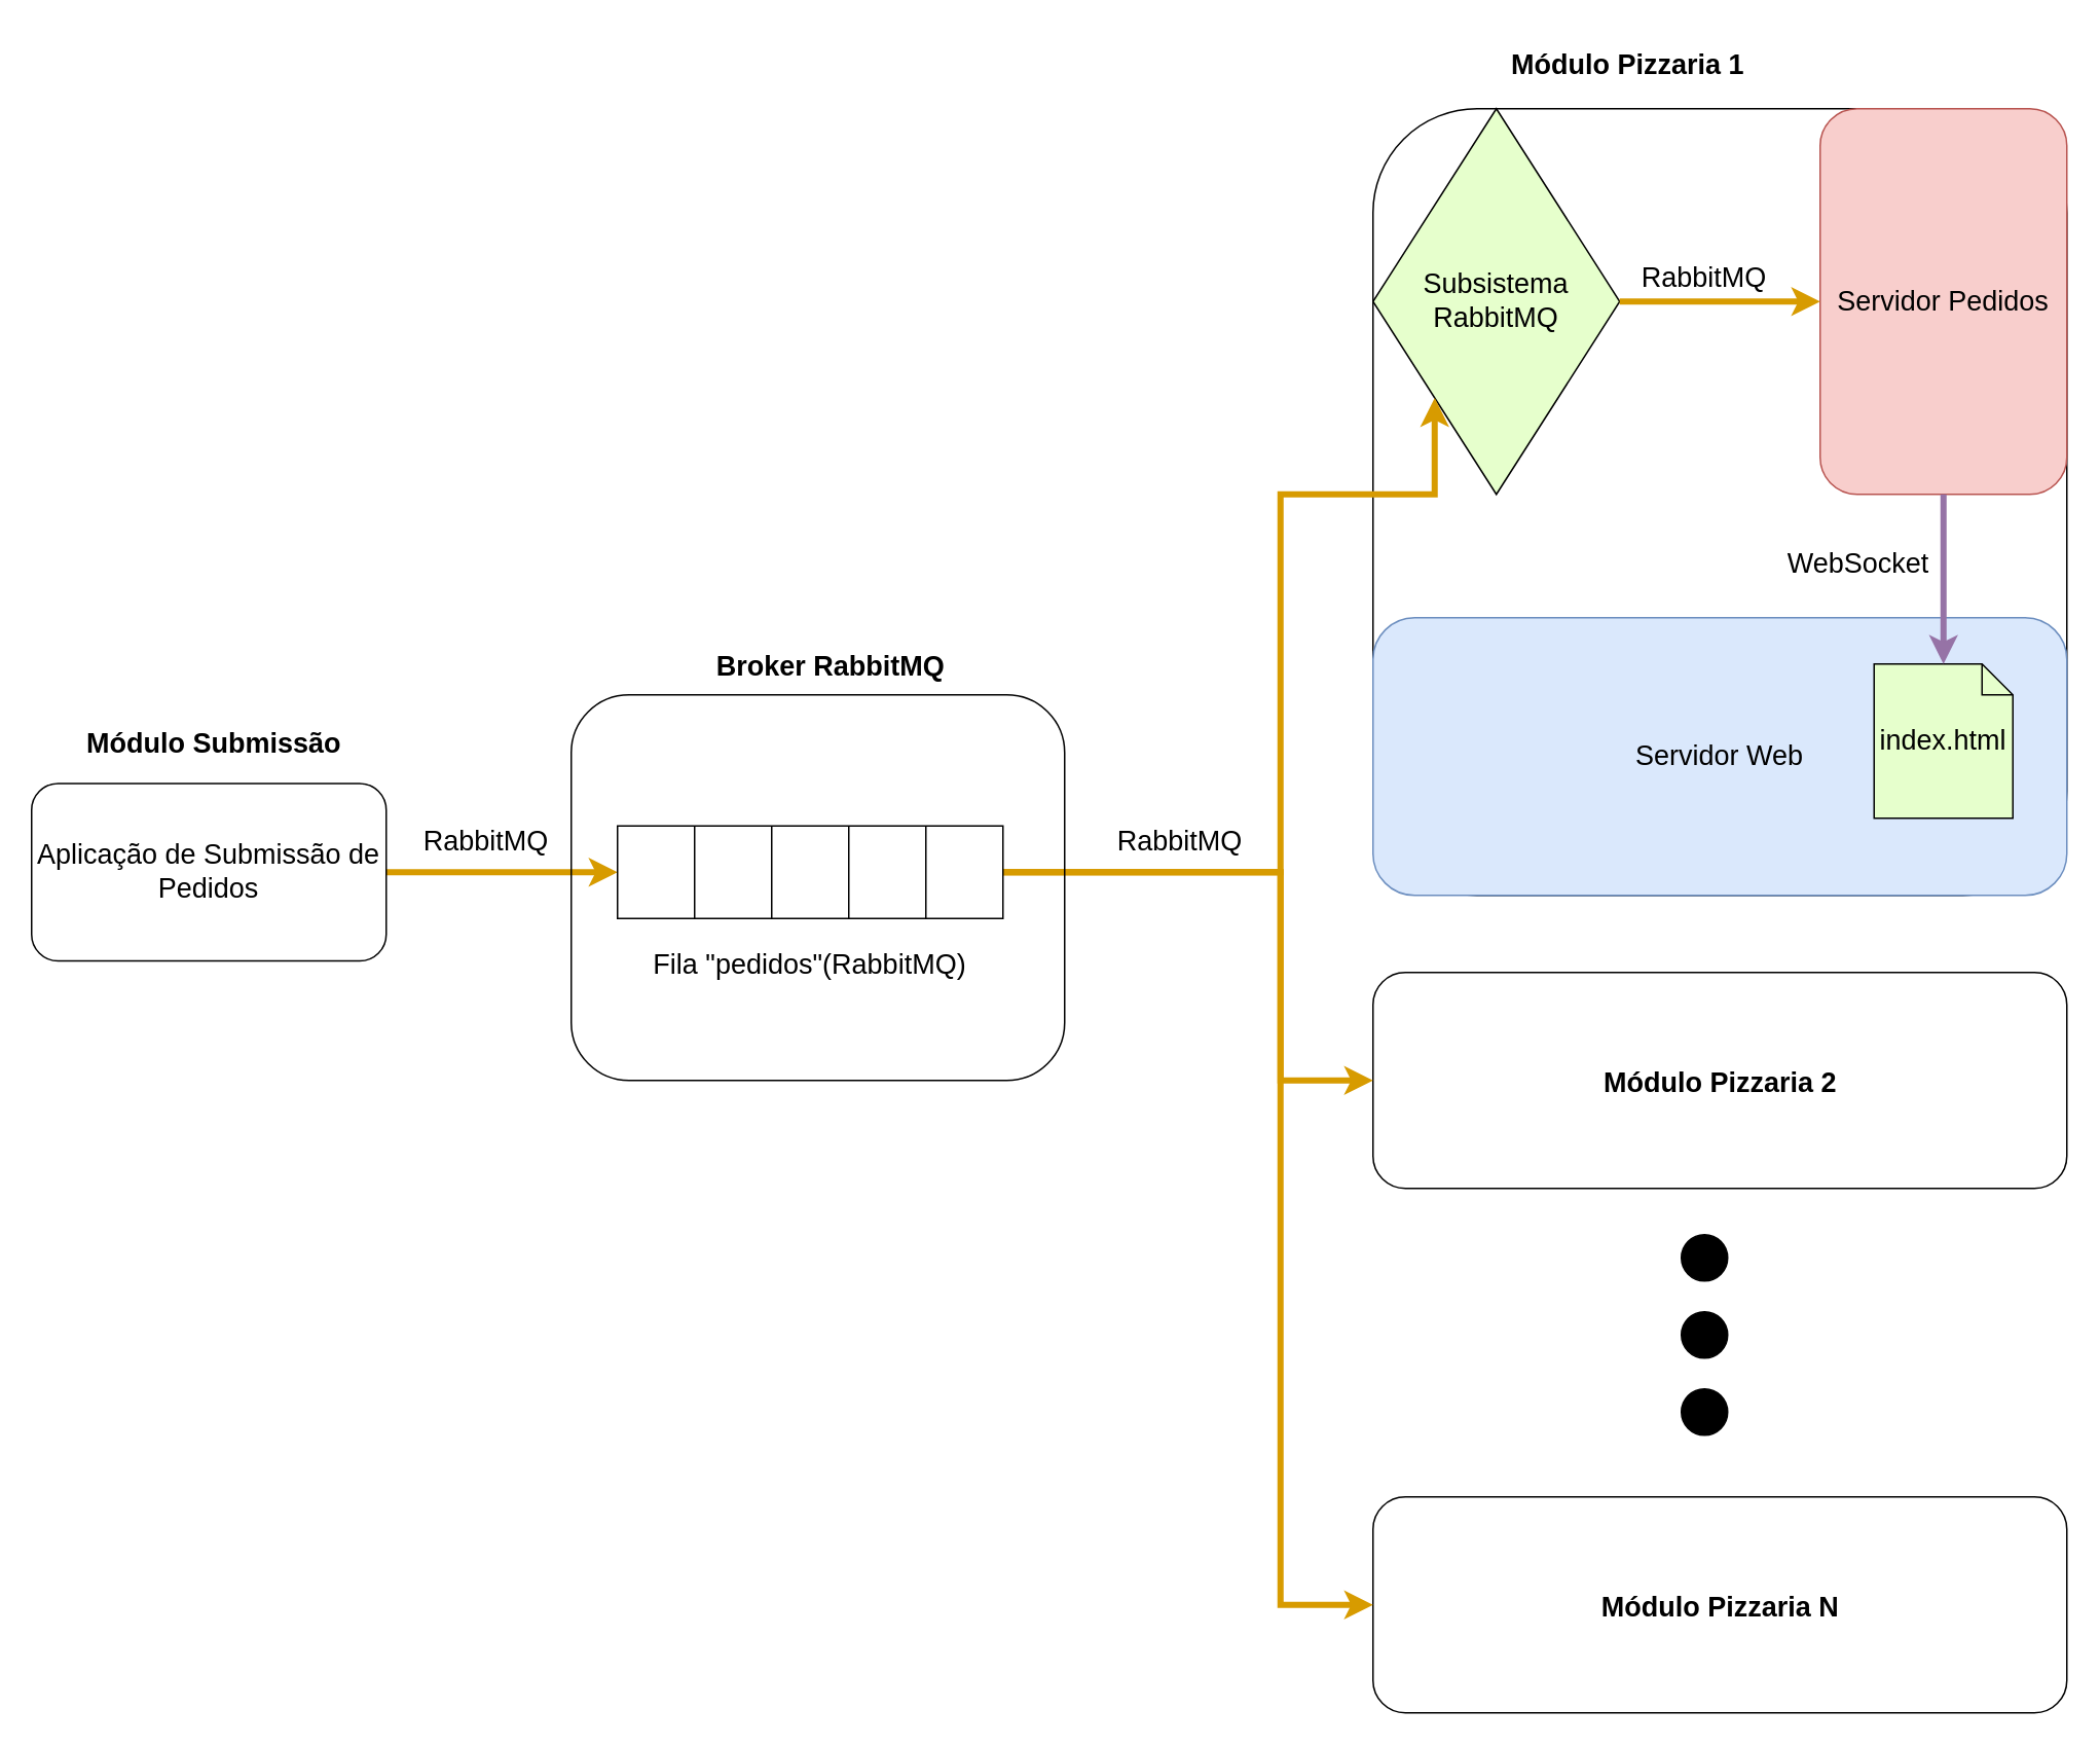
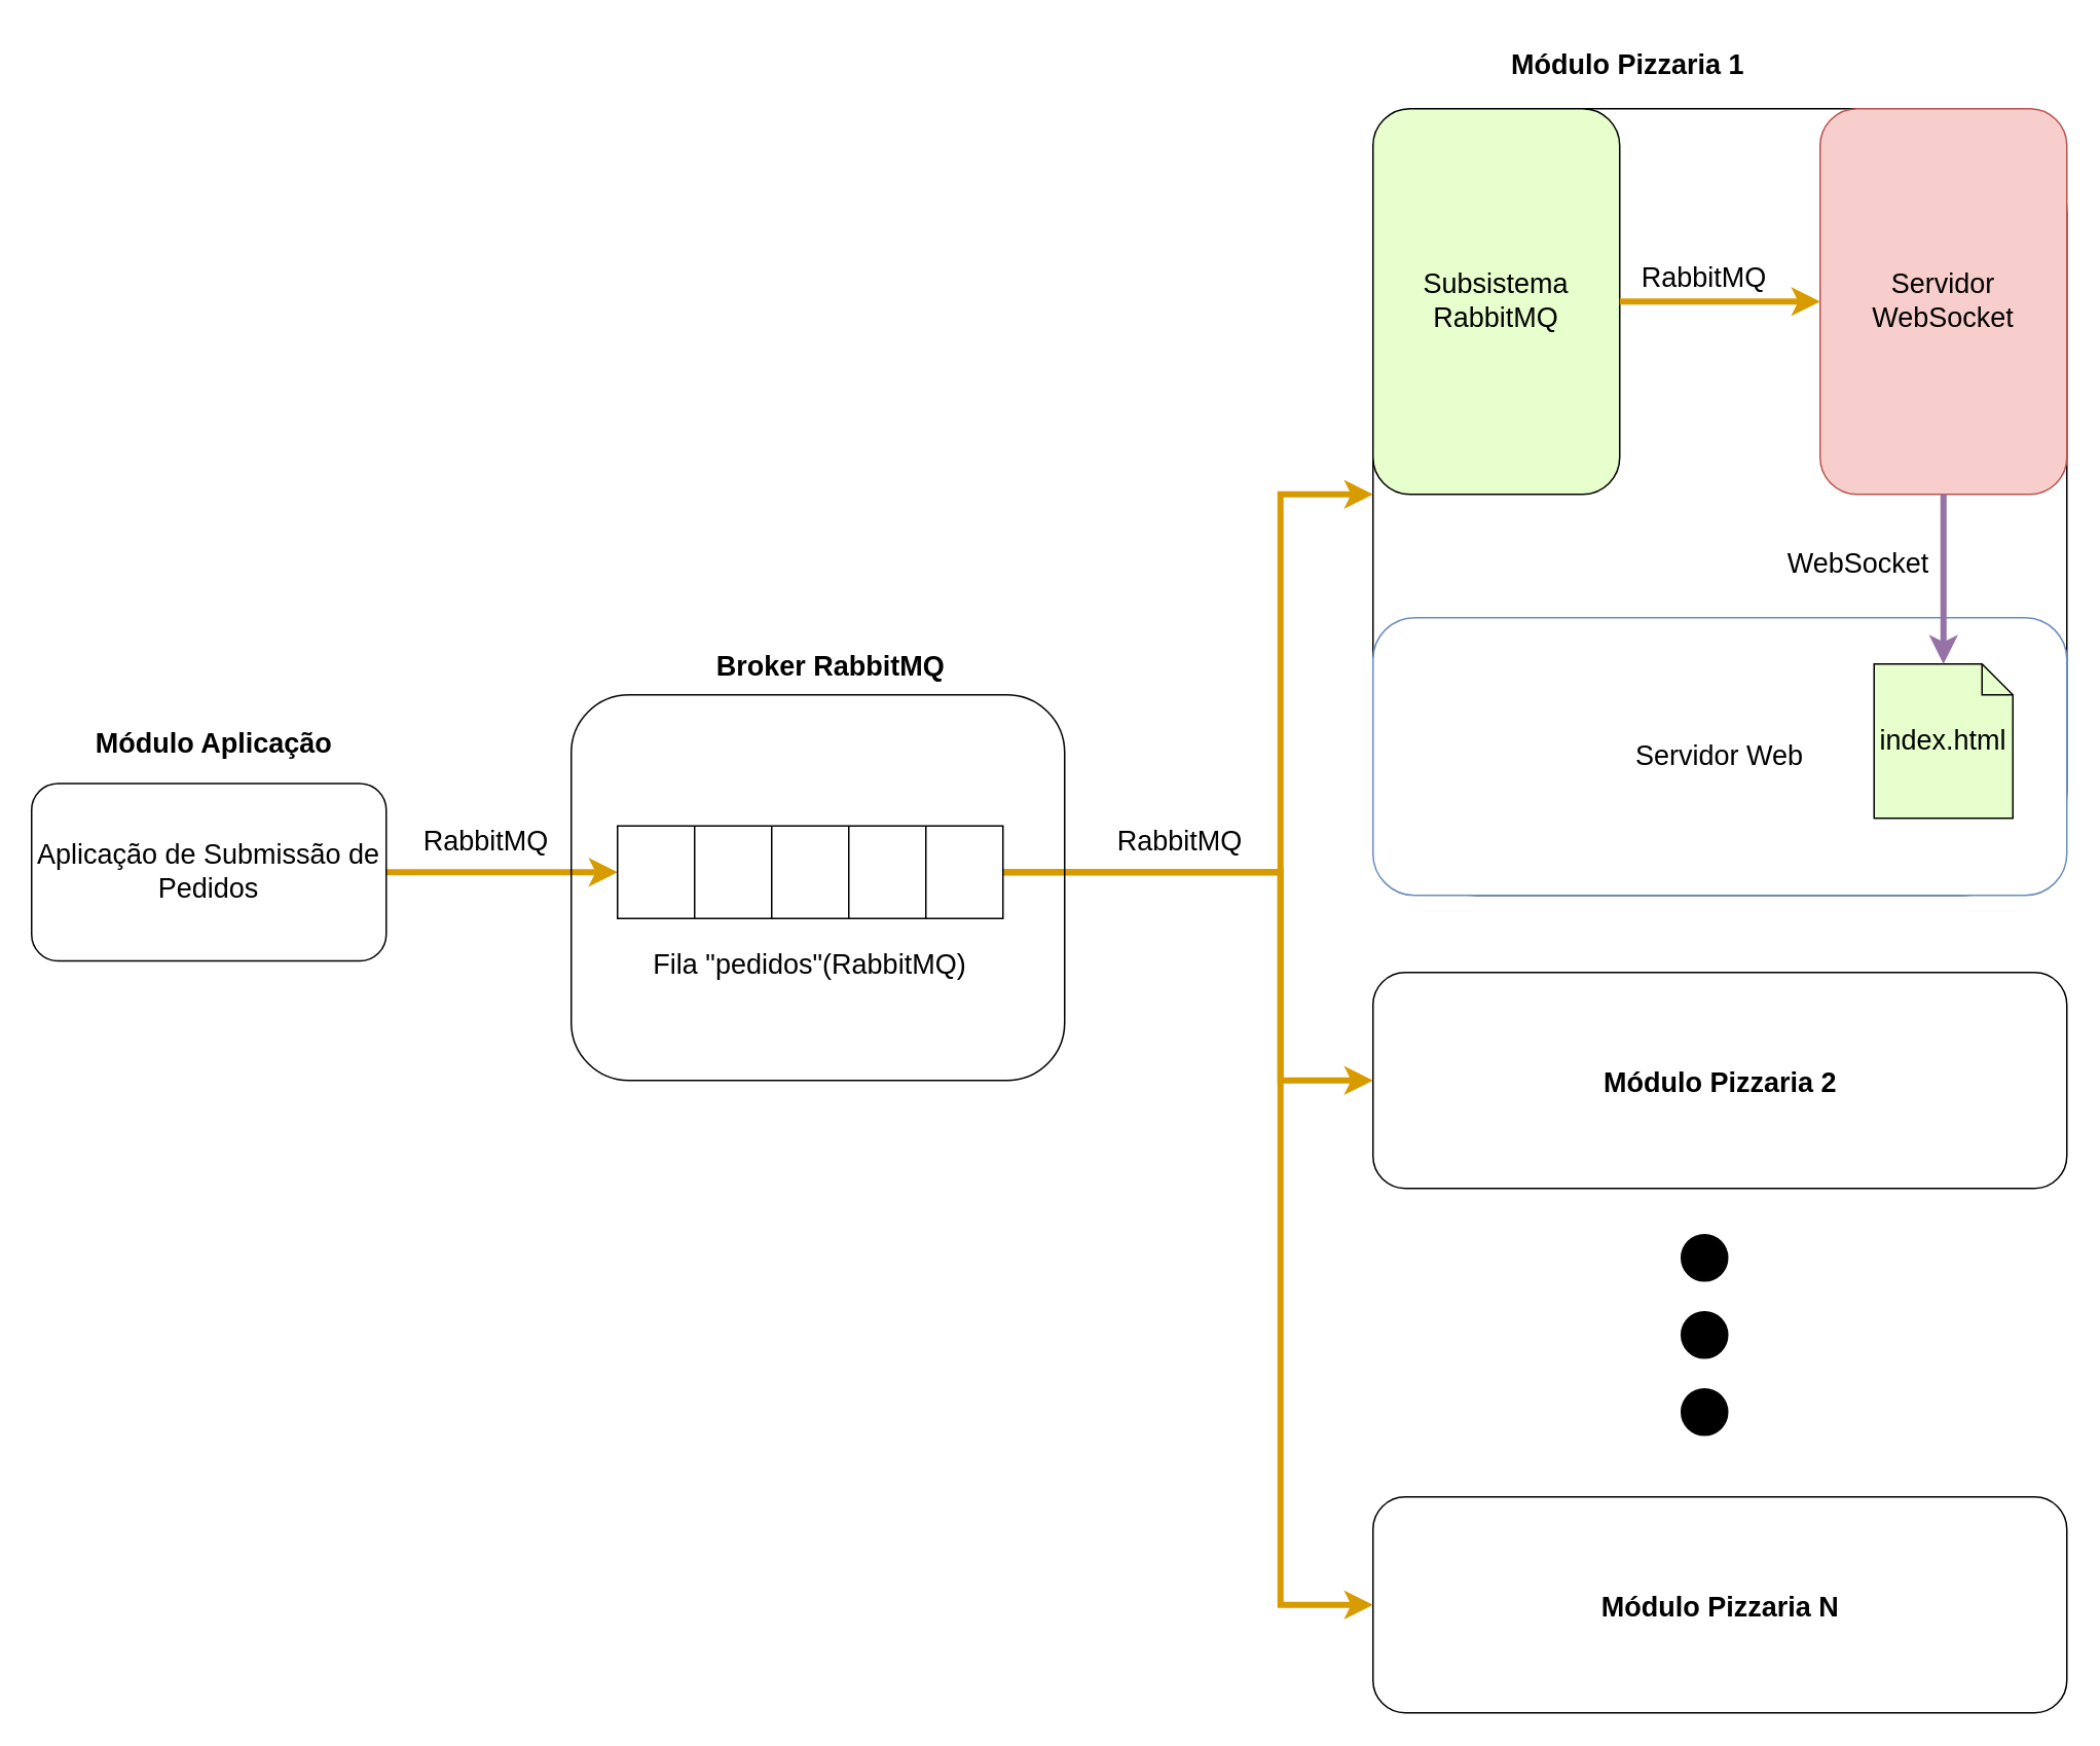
- <mxCell id="5" value="Subsistema RabbitMQ" style="rhombus;whiteSpace=wrap;html=1;fontSize=18;fillColor=#E6FFCC;" vertex="1" parent="1"><mxGeometry x="890" y="70" width="160" height="250" as="geometry" /></mxCell>
+ <mxCell id="5" value="Subsistema RabbitMQ" style="rounded=1;whiteSpace=wrap;html=1;fontSize=18;fillColor=#E6FFCC;" vertex="1" parent="1"><mxGeometry x="890" y="70" width="160" height="250" as="geometry" /></mxCell>
- <mxCell id="6" value="Servidor Pedidos" style="rounded=1;whiteSpace=wrap;html=1;fontSize=18;fillColor=#f8cecc;strokeColor=#b85450;" vertex="1" parent="1"><mxGeometry x="1180" y="70" width="160" height="250" as="geometry" /></mxCell>
+ <mxCell id="6" value="Servidor WebSocket" style="rounded=1;whiteSpace=wrap;html=1;fontSize=18;fillColor=#f8cecc;strokeColor=#b85450;" vertex="1" parent="1"><mxGeometry x="1180" y="70" width="160" height="250" as="geometry" /></mxCell>
- <mxCell id="40" value="&lt;font style=&quot;font-size: 18px&quot;&gt;Módulo Submissão&lt;/font&gt;" style="text;strokeColor=none;fillColor=none;html=1;fontSize=24;fontStyle=1;verticalAlign=middle;align=center;" vertex="1" parent="38"><mxGeometry y="70" width="235" height="40" as="geometry" /></mxCell>
+ <mxCell id="40" value="&lt;font style=&quot;font-size: 18px&quot;&gt;Módulo Aplicação&lt;/font&gt;" style="text;strokeColor=none;fillColor=none;html=1;fontSize=24;fontStyle=1;verticalAlign=middle;align=center;" vertex="1" parent="38"><mxGeometry y="70" width="235" height="40" as="geometry" /></mxCell>
- <mxCell id="11" value="Servidor Web" style="rounded=1;whiteSpace=wrap;html=1;fontSize=18;fillColor=#dae8fc;strokeColor=#6c8ebf;" vertex="1" parent="1"><mxGeometry x="890" y="400" width="450" height="180" as="geometry" /></mxCell>
+ <mxCell id="11" value="Servidor Web" style="rounded=1;whiteSpace=wrap;html=1;fontSize=18;fillColor=#ffffff;strokeColor=#6c8ebf;" vertex="1" parent="1"><mxGeometry x="890" y="400" width="450" height="180" as="geometry" /></mxCell>
